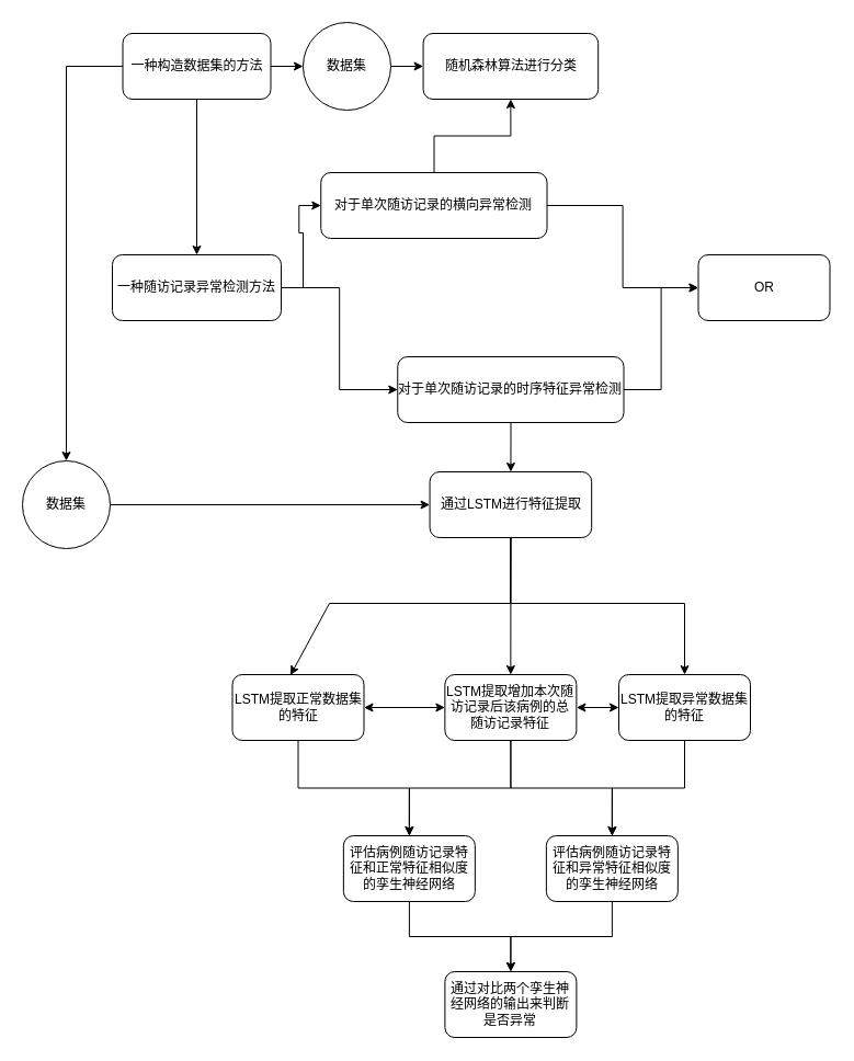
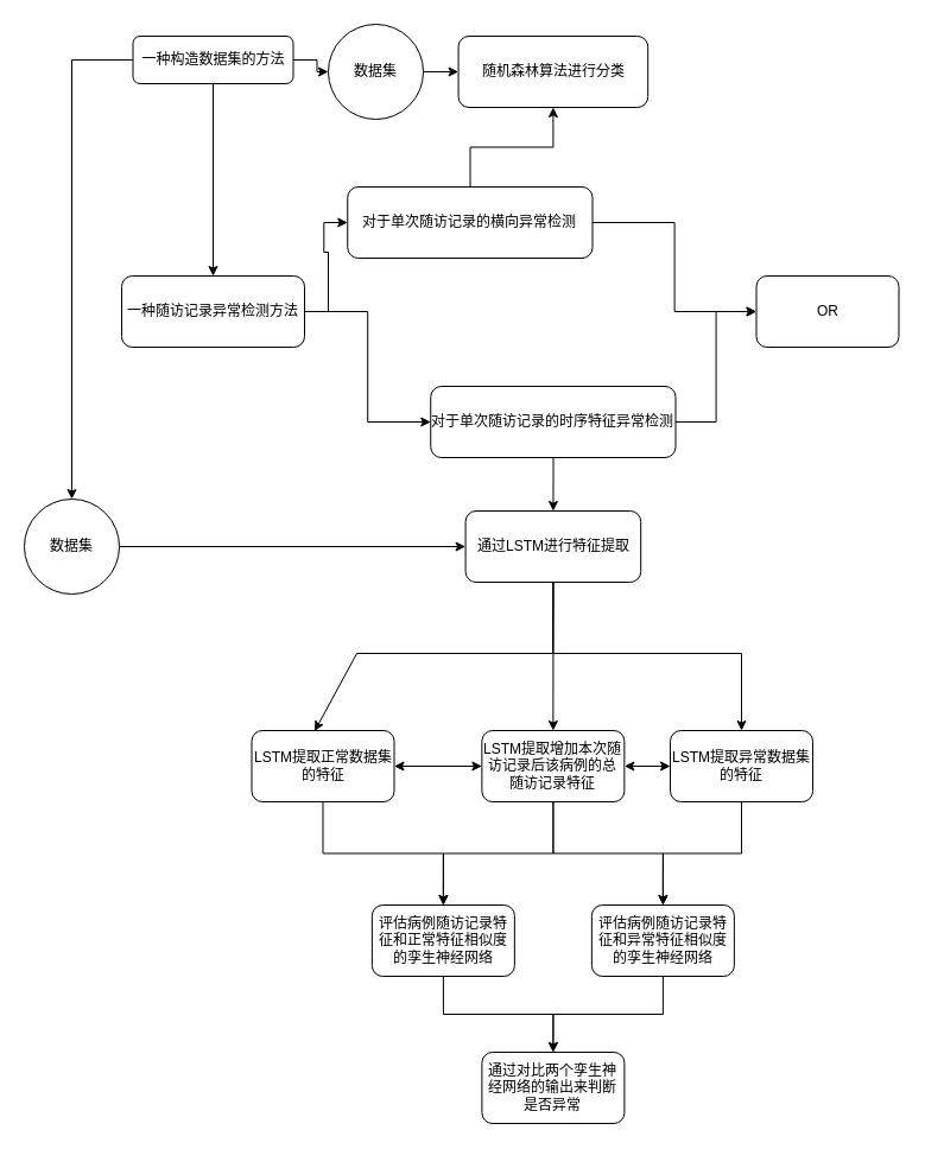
- <mxCell id="5" value="一种构造数据集的方法" style="rounded=1;whiteSpace=wrap;html=1;" parent="1" vertex="1"><mxGeometry x="111.5" y="30" width="135" height="60" as="geometry" /></mxCell>
+ <mxCell id="5" value="一种构造数据集的方法" style="rounded=1;whiteSpace=wrap;html=1;" parent="1" vertex="1"><mxGeometry x="111.5" y="30" width="135" height="40" as="geometry" /></mxCell>
